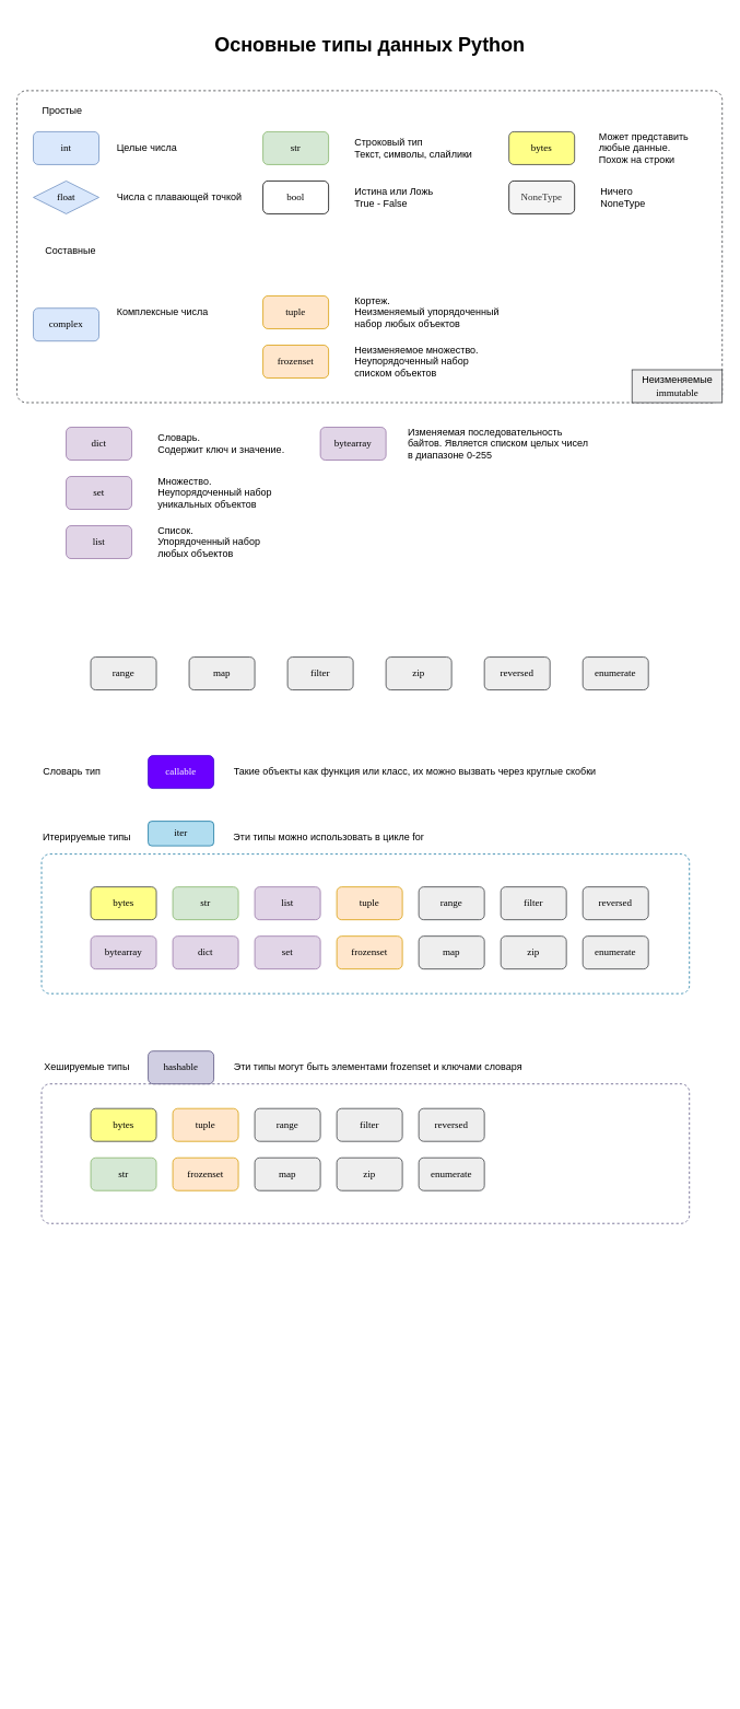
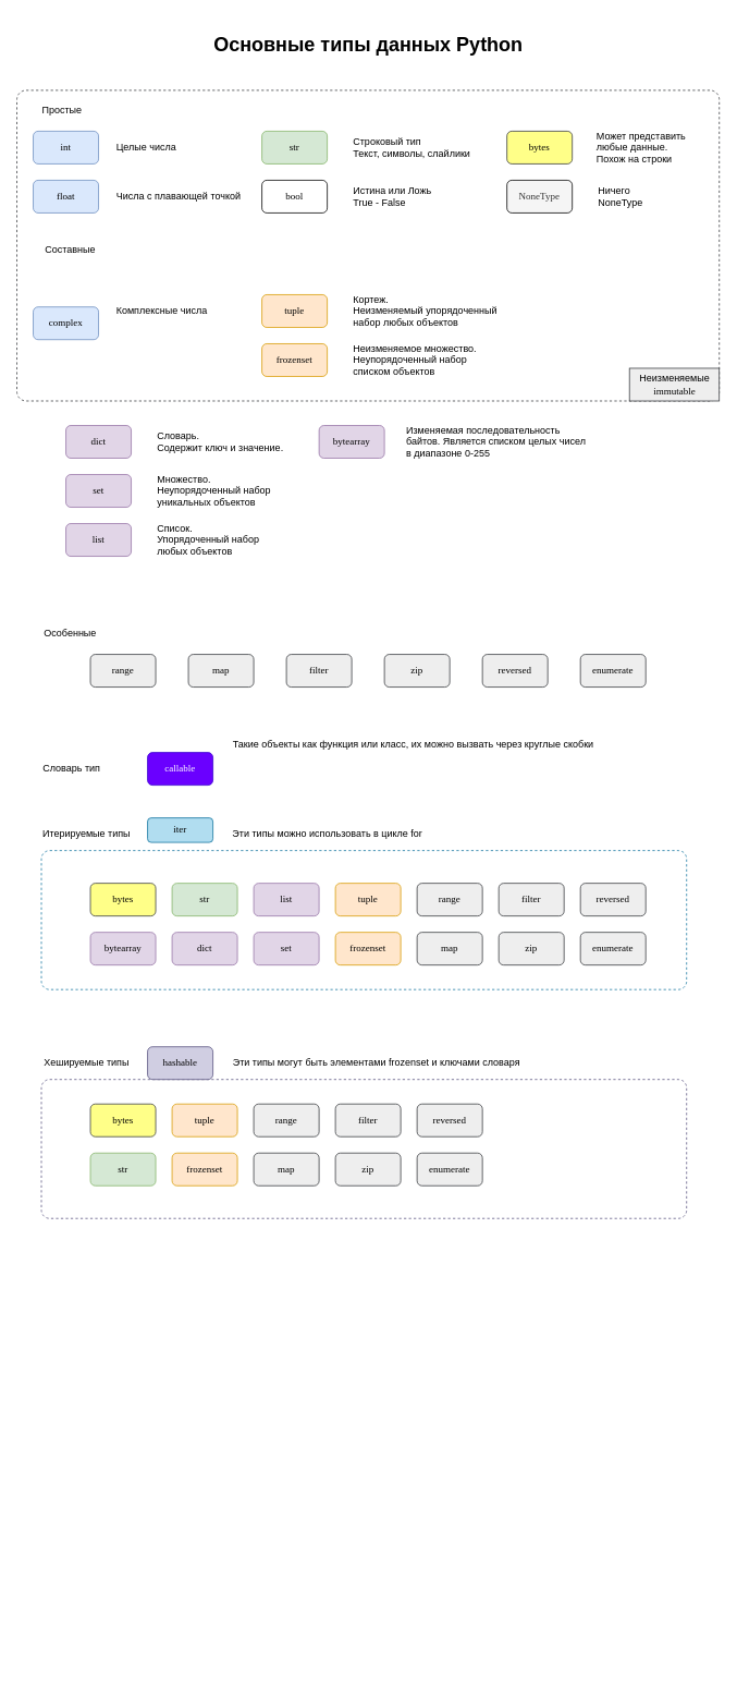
- <mxCell id="7" value="float" style="rhombus;whiteSpace=wrap;html=1;fontFamily=Lucida Console;fillColor=#dae8fc;strokeColor=#6c8ebf;" parent="1" vertex="1"><mxGeometry x="40" y="220" width="80" height="40" as="geometry" /></mxCell>
+ <mxCell id="7" value="float" style="rounded=1;whiteSpace=wrap;html=1;fontFamily=Lucida Console;fillColor=#dae8fc;strokeColor=#6c8ebf;" parent="1" vertex="1"><mxGeometry x="40" y="220" width="80" height="40" as="geometry" /></mxCell>
+ <mxCell id="40" value="Особенные" style="text;html=1;align=center;verticalAlign=middle;resizable=0;points=[];autosize=1;strokeColor=none;fillColor=none;" parent="1" vertex="1"><mxGeometry x="40" y="760" width="90" height="30" as="geometry" /></mxCell>
- <mxCell id="75" value="Такие объекты как функция или класс, их можно вызвать через круглые скобки" style="text;html=1;align=center;verticalAlign=middle;resizable=0;points=[];autosize=1;strokeColor=none;fillColor=none;" parent="1" vertex="1"><mxGeometry x="270" y="925" width="470" height="30" as="geometry" /></mxCell>
+ <mxCell id="75" value="Такие объекты как функция или класс, их можно вызвать через круглые скобки" style="text;html=1;align=center;verticalAlign=middle;resizable=0;points=[];autosize=1;strokeColor=none;fillColor=none;" parent="1" vertex="1"><mxGeometry x="270" y="895" width="470" height="30" as="geometry" /></mxCell>
